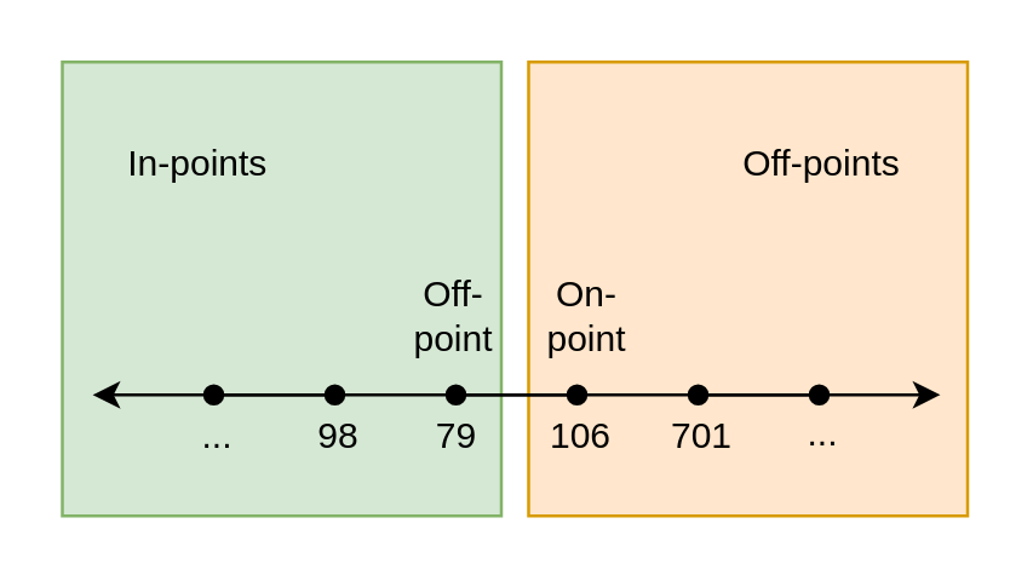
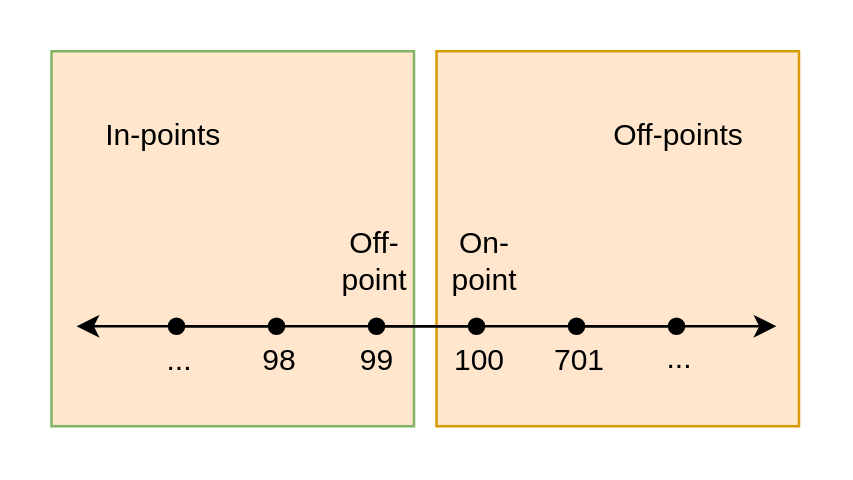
- <mxCell id="3" value="In-points" style="rounded=0;whiteSpace=wrap;html=1;labelBackgroundColor=none;fillColor=#d5e8d4;strokeColor=#82b366;align=left;verticalAlign=top;spacingLeft=20;spacingTop=20;" vertex="1" parent="1"><mxGeometry x="20" y="20" width="145" height="150" as="geometry" /></mxCell>
+ <mxCell id="3" value="In-points" style="rounded=0;whiteSpace=wrap;html=1;labelBackgroundColor=none;fillColor=#ffe6cc;strokeColor=#82b366;align=left;verticalAlign=top;spacingLeft=20;spacingTop=20;" vertex="1" parent="1"><mxGeometry x="20" y="20" width="145" height="150" as="geometry" /></mxCell>
- <mxCell id="10" value="79" style="text;html=1;resizable=0;points=[];align=center;verticalAlign=middle;labelBackgroundColor=none;" vertex="1" connectable="0" parent="1"><mxGeometry x="86" y="130" as="geometry"><mxPoint x="63" y="13" as="offset" /></mxGeometry></mxCell>
+ <mxCell id="10" value="99" style="text;html=1;resizable=0;points=[];align=center;verticalAlign=middle;labelBackgroundColor=none;" vertex="1" connectable="0" parent="1"><mxGeometry x="86" y="130" as="geometry"><mxPoint x="63" y="13" as="offset" /></mxGeometry></mxCell>
- <mxCell id="11" value="106" style="text;html=1;resizable=0;points=[];align=center;verticalAlign=middle;labelBackgroundColor=none;" vertex="1" connectable="0" parent="1"><mxGeometry x="66" y="133" as="geometry"><mxPoint x="124" y="10" as="offset" /></mxGeometry></mxCell>
+ <mxCell id="11" value="100" style="text;html=1;resizable=0;points=[];align=center;verticalAlign=middle;labelBackgroundColor=none;" vertex="1" connectable="0" parent="1"><mxGeometry x="66" y="133" as="geometry"><mxPoint x="124" y="10" as="offset" /></mxGeometry></mxCell>
